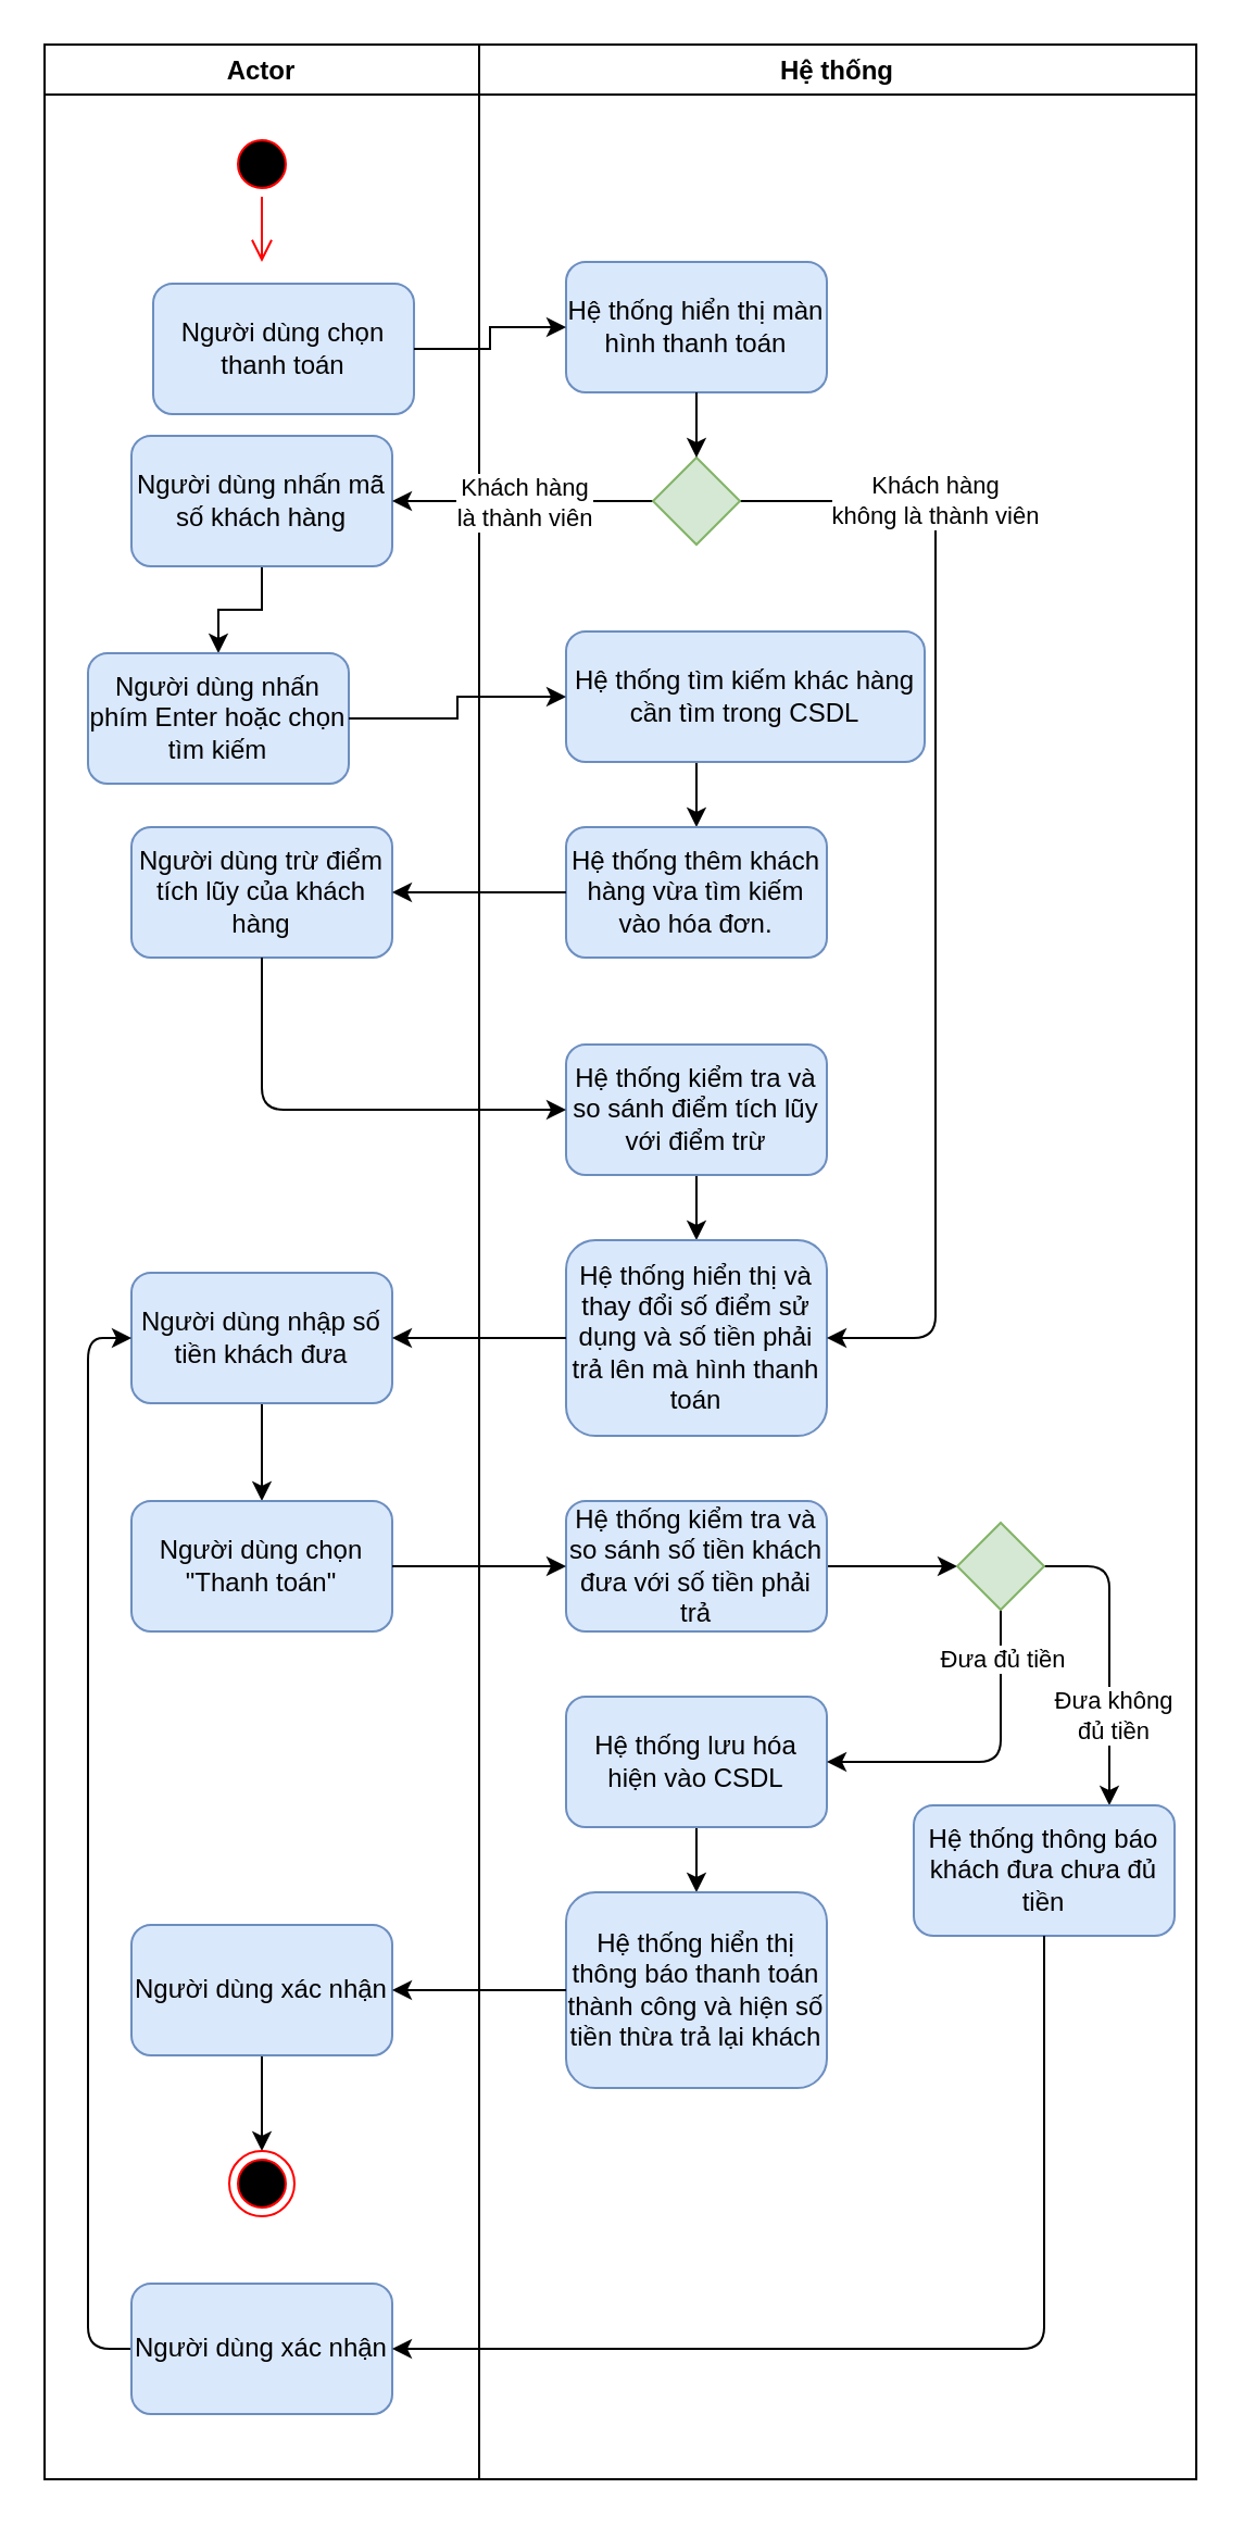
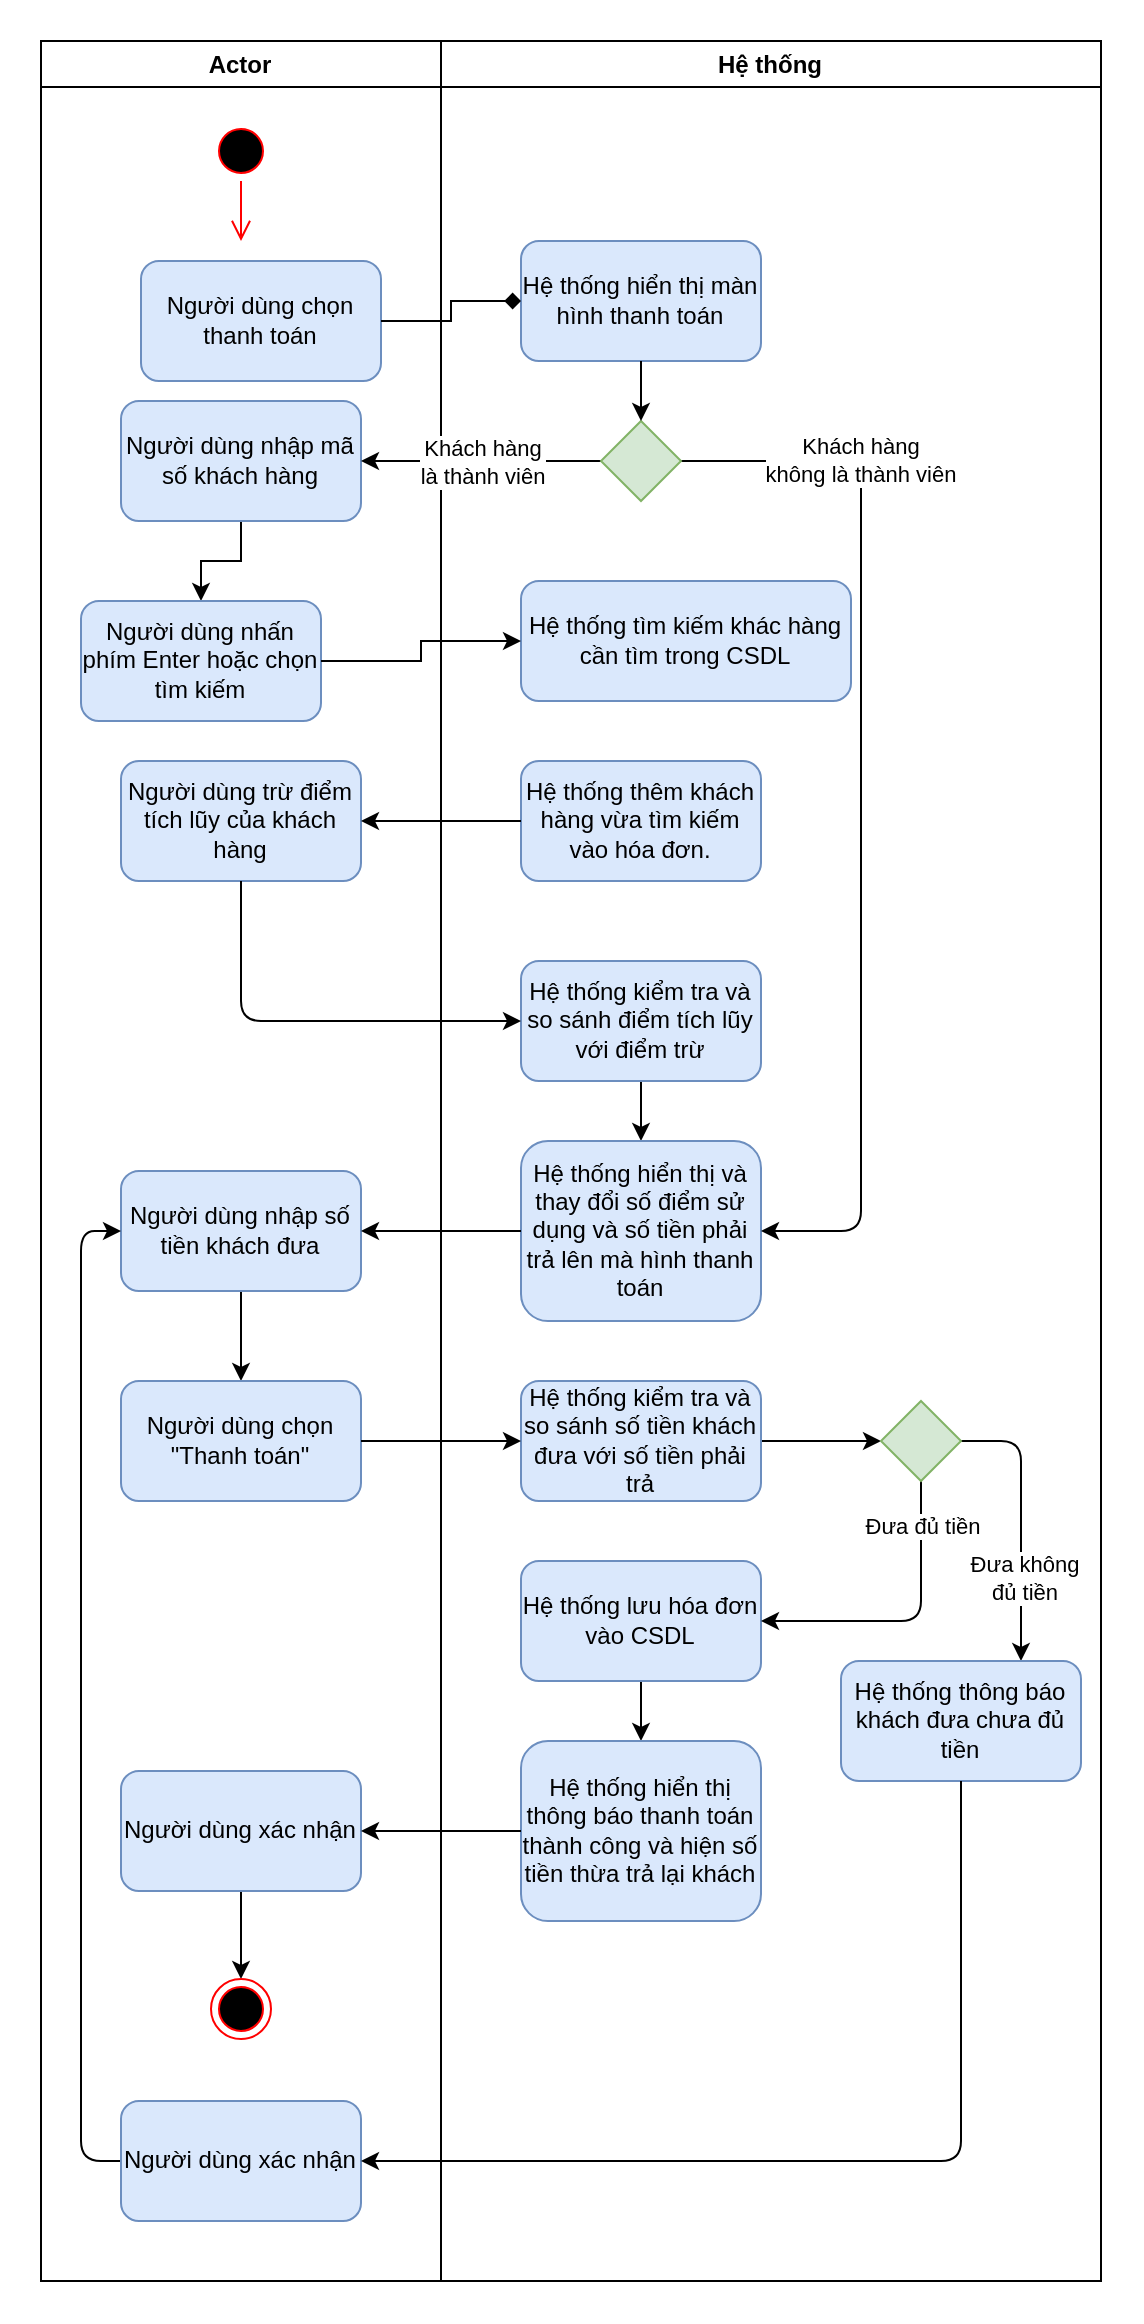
- <mxCell id="37" style="edgeStyle=orthogonalEdgeStyle;rounded=0;orthogonalLoop=1;jettySize=auto;html=1;exitX=1;exitY=0.5;exitDx=0;exitDy=0;entryX=0;entryY=0.5;entryDx=0;entryDy=0;" edge="1" parent="1" source="5" target="19"><mxGeometry relative="1" as="geometry" /></mxCell>
+ <mxCell id="37" style="edgeStyle=orthogonalEdgeStyle;rounded=0;orthogonalLoop=1;jettySize=auto;html=1;exitX=1;exitY=0.5;exitDx=0;exitDy=0;entryX=0;entryY=0.5;entryDx=0;entryDy=0;endArrow=diamond;" edge="1" parent="1" source="5" target="19"><mxGeometry relative="1" as="geometry" /></mxCell>
- <mxCell id="7" value="Người dùng nhấn mã số khách hàng" style="rounded=1;whiteSpace=wrap;html=1;fillColor=#dae8fc;strokeColor=#6c8ebf;" parent="2" vertex="1"><mxGeometry x="40" y="180" width="120" height="60" as="geometry" /></mxCell>
+ <mxCell id="7" value="Người dùng nhập mã số khách hàng" style="rounded=1;whiteSpace=wrap;html=1;fillColor=#dae8fc;strokeColor=#6c8ebf;" parent="2" vertex="1"><mxGeometry x="40" y="180" width="120" height="60" as="geometry" /></mxCell>
- <mxCell id="20" style="edgeStyle=orthogonalEdgeStyle;rounded=0;orthogonalLoop=1;jettySize=auto;html=1;exitX=0.5;exitY=1;exitDx=0;exitDy=0;entryX=0.5;entryY=0;entryDx=0;entryDy=0;" edge="1" parent="18" source="21" target="22"><mxGeometry relative="1" as="geometry" /></mxCell>
- <mxCell id="29" value="Hệ thống lưu hóa hiện vào CSDL" style="rounded=1;whiteSpace=wrap;html=1;fillColor=#dae8fc;strokeColor=#6c8ebf;" vertex="1" parent="18"><mxGeometry x="40" y="760" width="120" height="60" as="geometry" /></mxCell>
+ <mxCell id="29" value="Hệ thống lưu hóa đơn vào CSDL" style="rounded=1;whiteSpace=wrap;html=1;fillColor=#dae8fc;strokeColor=#6c8ebf;" vertex="1" parent="18"><mxGeometry x="40" y="760" width="120" height="60" as="geometry" /></mxCell>
